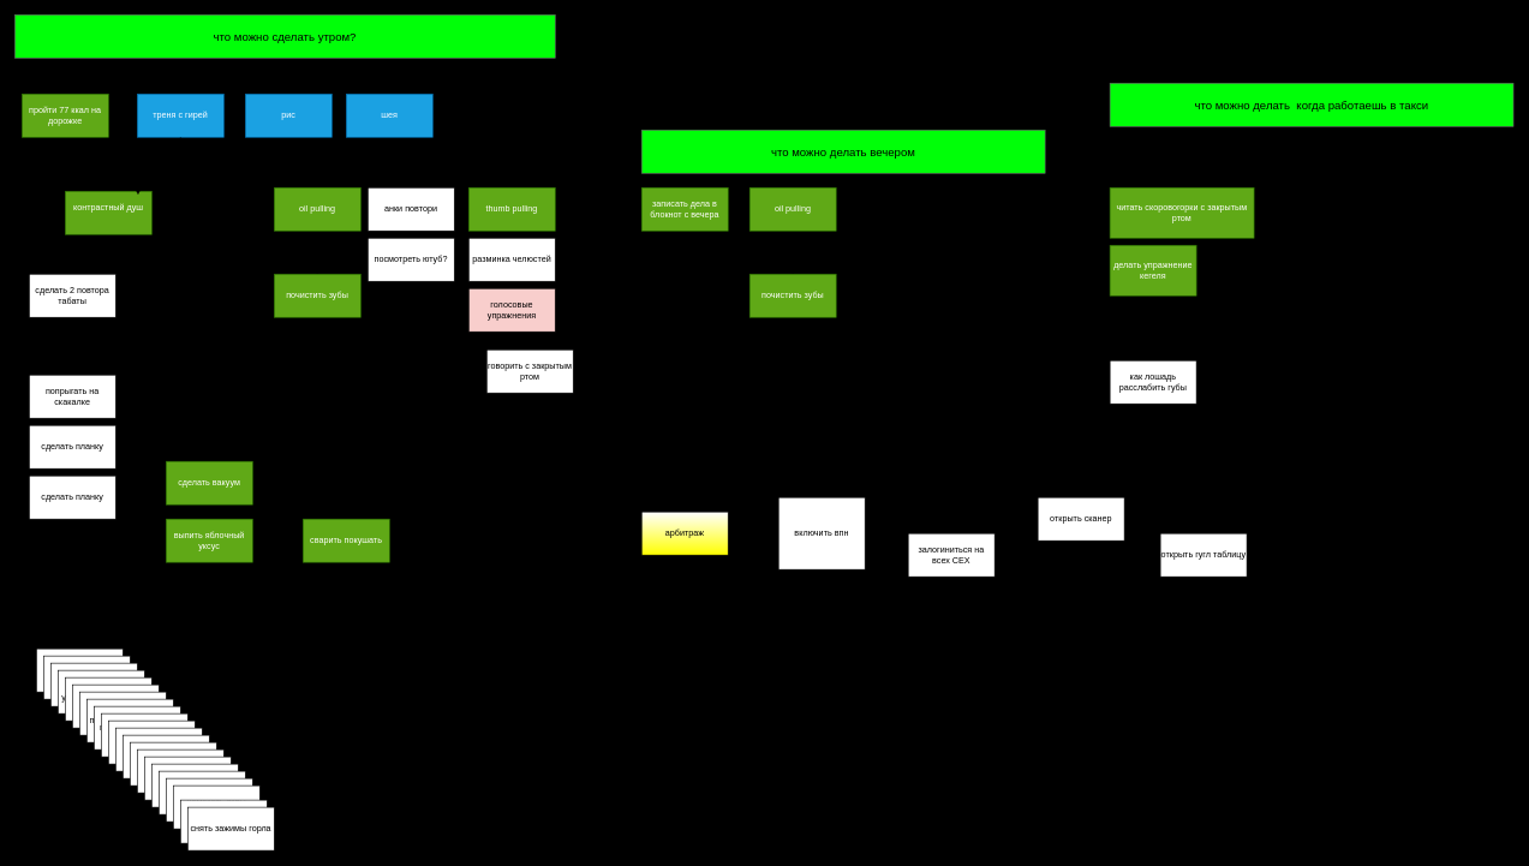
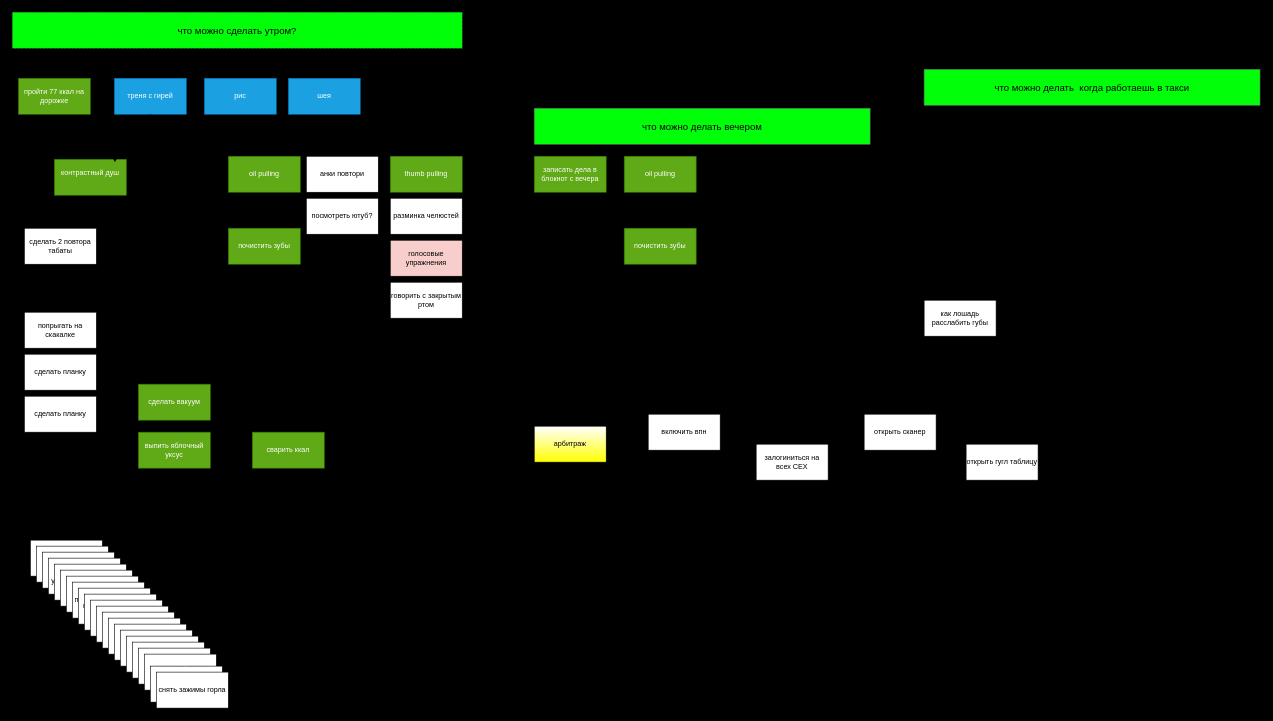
- <mxCell id="2" value="что можно сделать утром?" style="rounded=0;whiteSpace=wrap;html=1;labelBackgroundColor=none;fillColor=#00FF08;strokeColor=#666666;fontColor=#000000;gradientColor=none;fontSize=16;" parent="1" vertex="1"><mxGeometry x="20" y="20" width="750" height="60" as="geometry" /></mxCell>
+ <mxCell id="2" value="что можно сделать утром?" style="rounded=0;whiteSpace=wrap;html=1;labelBackgroundColor=none;fillColor=#00FF08;strokeColor=#666666;fontColor=#000000;gradientColor=none;fontSize=16;dashed=1;" parent="1" vertex="1"><mxGeometry x="20" y="20" width="750" height="60" as="geometry" /></mxCell>
- <mxCell id="28" value="читать скоровогорки с закрытым ртом" style="rounded=0;whiteSpace=wrap;html=1;labelBackgroundColor=none;fillColor=#60a917;fontColor=#ffffff;strokeColor=#2D7600;" parent="1" vertex="1"><mxGeometry x="1540" y="260" width="200" height="70" as="geometry" /></mxCell>
- <mxCell id="29" value="делать упражнение кегеля" style="rounded=0;whiteSpace=wrap;html=1;labelBackgroundColor=none;fillColor=#60a917;fontColor=#ffffff;strokeColor=#2D7600;" parent="1" vertex="1"><mxGeometry x="1540" y="340" width="120" height="70" as="geometry" /></mxCell>
- <mxCell id="16" value="&lt;div&gt;говорить с закрытым ртом&lt;/div&gt;" style="rounded=0;whiteSpace=wrap;html=1;labelBackgroundColor=none;" parent="1" vertex="1"><mxGeometry x="675" y="485" width="120" height="60" as="geometry" /></mxCell>
+ <mxCell id="16" value="&lt;div&gt;говорить с закрытым ртом&lt;/div&gt;" style="rounded=0;whiteSpace=wrap;html=1;labelBackgroundColor=none;" parent="1" vertex="1"><mxGeometry x="650" y="470" width="120" height="60" as="geometry" /></mxCell>
- <mxCell id="41" value="включить впн" style="rounded=0;whiteSpace=wrap;html=1;labelBackgroundColor=none;" parent="1" vertex="1"><mxGeometry x="1080" y="690" width="120" height="100" as="geometry" /></mxCell>
+ <mxCell id="41" value="включить впн" style="rounded=0;whiteSpace=wrap;html=1;labelBackgroundColor=none;" parent="1" vertex="1"><mxGeometry x="1080" y="690" width="120" height="60" as="geometry" /></mxCell>
- <mxCell id="8" value="сварить покушать" style="rounded=0;whiteSpace=wrap;html=1;labelBackgroundColor=none;fillColor=#60a917;fontColor=#ffffff;strokeColor=#2D7600;" parent="1" vertex="1"><mxGeometry x="420" y="720" width="120" height="60" as="geometry" /></mxCell>
+ <mxCell id="8" value="сварить ккал" style="rounded=0;whiteSpace=wrap;html=1;labelBackgroundColor=none;fillColor=#60a917;fontColor=#ffffff;strokeColor=#2D7600;" parent="1" vertex="1"><mxGeometry x="420" y="720" width="120" height="60" as="geometry" /></mxCell>
